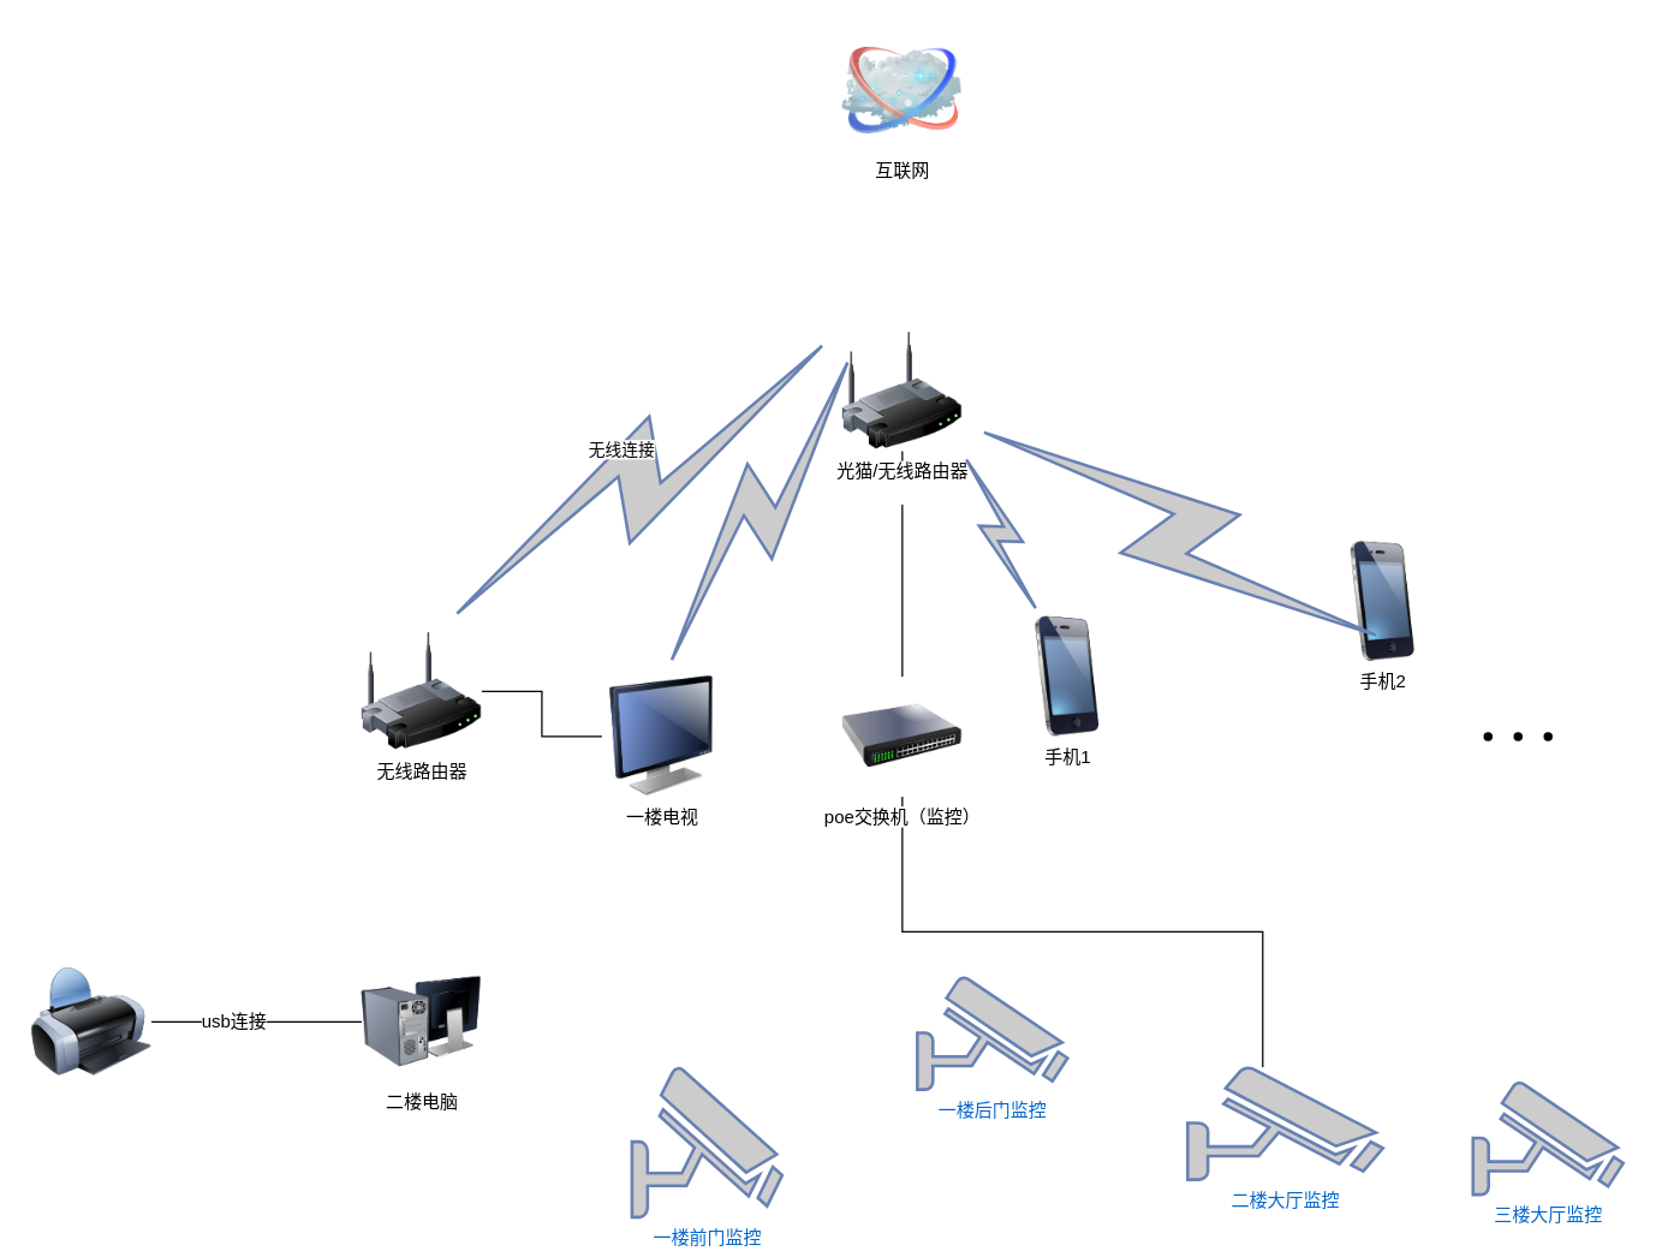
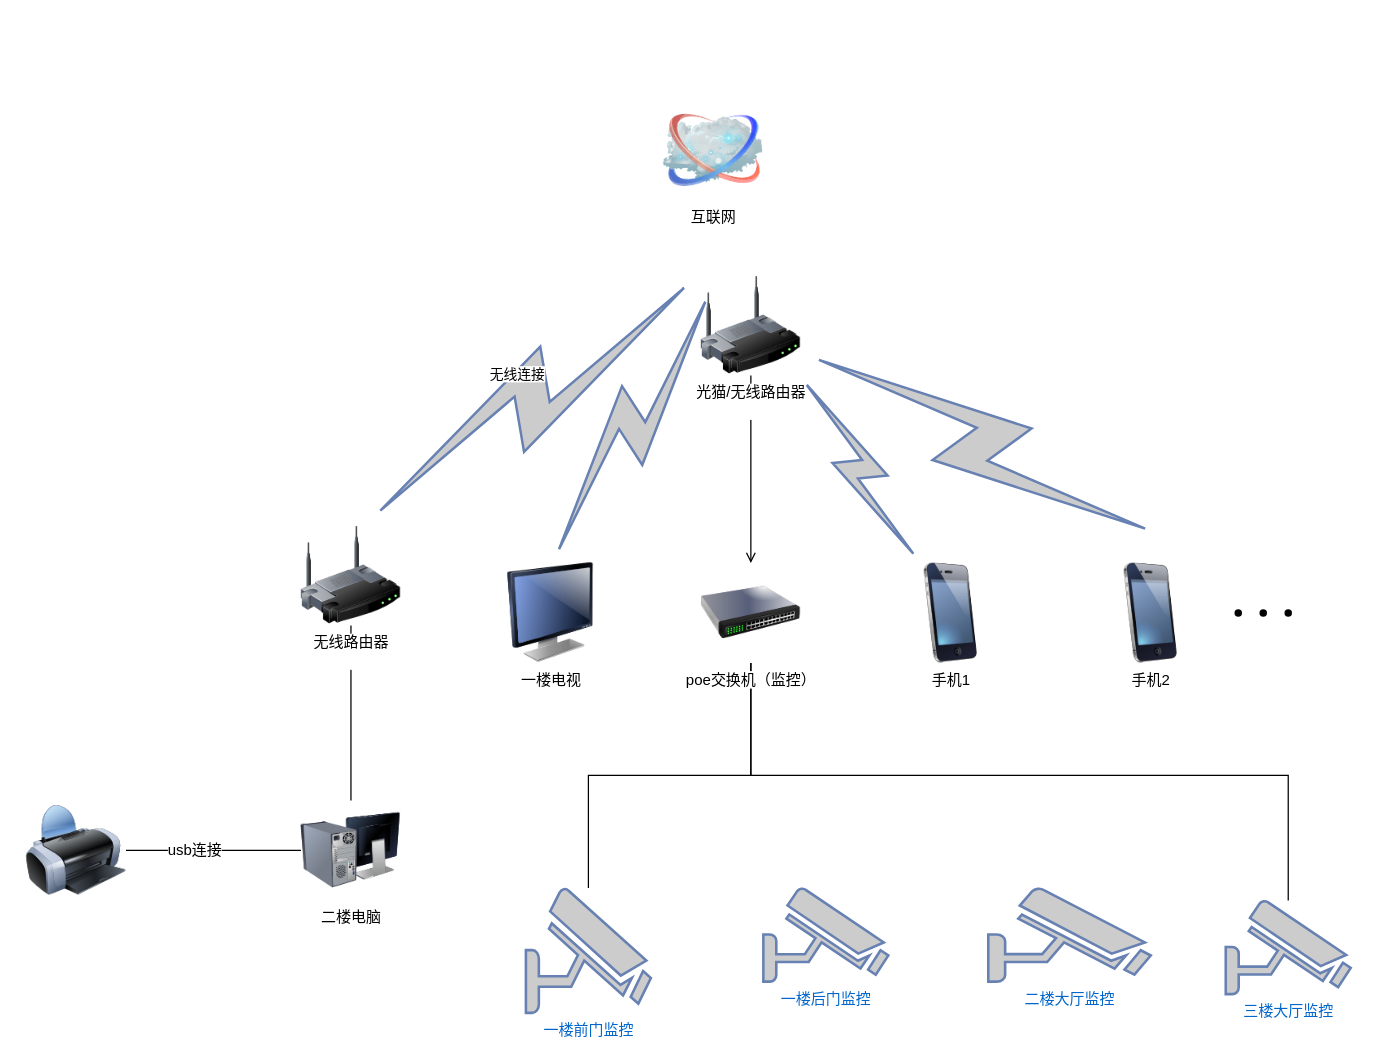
- <mxCell id="2" value="互联网&lt;div&gt;&lt;br&gt;&lt;/div&gt;" style="image;html=1;image=img/lib/clip_art/networking/Cloud_128x128.png" parent="1" vertex="1"><mxGeometry x="560" y="20" width="80" height="80" as="geometry" /></mxCell>
+ <mxCell id="2" value="互联网&lt;div&gt;&lt;br&gt;&lt;/div&gt;" style="image;html=1;image=img/lib/clip_art/networking/Cloud_128x128.png" parent="1" vertex="1"><mxGeometry x="530" y="80" width="80" height="80" as="geometry" /></mxCell>
- <mxCell id="12" value="手机2&lt;div&gt;&lt;br&gt;&lt;/div&gt;" style="image;html=1;image=img/lib/clip_art/telecommunication/iPhone_128x128.png" parent="1" vertex="1"><mxGeometry x="880" y="360" width="80" height="80" as="geometry" /></mxCell>
+ <mxCell id="12" value="手机2&lt;div&gt;&lt;br&gt;&lt;/div&gt;" style="image;html=1;image=img/lib/clip_art/telecommunication/iPhone_128x128.png" parent="1" vertex="1"><mxGeometry x="880" y="450" width="80" height="80" as="geometry" /></mxCell>
- <mxCell id="3" style="edgeStyle=orthogonalEdgeStyle;rounded=0;orthogonalLoop=1;jettySize=auto;html=1;endArrow=none;endFill=0;" parent="1" source="4" target="9" edge="1"><mxGeometry relative="1" as="geometry" /></mxCell>
+ <mxCell id="3" style="edgeStyle=orthogonalEdgeStyle;rounded=0;orthogonalLoop=1;jettySize=auto;html=1;endArrow=open;endFill=0;" parent="1" source="4" target="9" edge="1"><mxGeometry relative="1" as="geometry" /></mxCell>
- <mxCell id="11" value="手机1" style="image;html=1;image=img/lib/clip_art/telecommunication/iPhone_128x128.png" parent="1" vertex="1"><mxGeometry x="670" y="410" width="80" height="80" as="geometry" /></mxCell>
+ <mxCell id="11" value="手机1" style="image;html=1;image=img/lib/clip_art/telecommunication/iPhone_128x128.png" parent="1" vertex="1"><mxGeometry x="720" y="450" width="80" height="80" as="geometry" /></mxCell>
- <mxCell id="16" style="edgeStyle=orthogonalEdgeStyle;rounded=0;orthogonalLoop=1;jettySize=auto;html=1;endArrow=none;endFill=0;" parent="1" source="17" target="10" edge="1"><mxGeometry relative="1" as="geometry" /></mxCell>
+ <mxCell id="16" style="edgeStyle=orthogonalEdgeStyle;rounded=0;orthogonalLoop=1;jettySize=auto;html=1;endArrow=none;endFill=0;" parent="1" source="17" target="5" edge="1"><mxGeometry relative="1" as="geometry" /></mxCell>
+ <mxCell id="6" style="edgeStyle=orthogonalEdgeStyle;rounded=0;orthogonalLoop=1;jettySize=auto;html=1;endArrow=none;endFill=0;" edge="1" parent="1" source="9" target="26"><mxGeometry relative="1" as="geometry"><Array as="points"><mxPoint x="600" y="620" /><mxPoint x="470" y="620" /></Array></mxGeometry></mxCell>
+ <mxCell id="8" style="edgeStyle=orthogonalEdgeStyle;rounded=0;orthogonalLoop=1;jettySize=auto;html=1;endArrow=none;endFill=0;" edge="1" parent="1" source="9" target="27"><mxGeometry relative="1" as="geometry"><Array as="points"><mxPoint x="600" y="620" /><mxPoint x="1030" y="620" /></Array></mxGeometry></mxCell>
- <mxCell id="7" style="edgeStyle=orthogonalEdgeStyle;rounded=0;orthogonalLoop=1;jettySize=auto;html=1;endArrow=none;endFill=0;" edge="1" parent="1" source="9" target="29"><mxGeometry relative="1" as="geometry"><Array as="points"><mxPoint x="600" y="620" /><mxPoint x="840" y="620" /></Array></mxGeometry></mxCell>
- <mxCell id="28" value="一楼后门监控" style="fontColor=#0066CC;verticalAlign=top;verticalLabelPosition=bottom;labelPosition=center;align=center;html=1;outlineConnect=0;fillColor=#CCCCCC;strokeColor=#6881B3;gradientColor=none;gradientDirection=north;strokeWidth=2;shape=mxgraph.networks.security_camera;" parent="1" vertex="1"><mxGeometry x="610" y="650" width="100" height="75" as="geometry" /></mxCell>
+ <mxCell id="28" value="一楼后门监控" style="fontColor=#0066CC;verticalAlign=top;verticalLabelPosition=bottom;labelPosition=center;align=center;html=1;outlineConnect=0;fillColor=#CCCCCC;strokeColor=#6881B3;gradientColor=none;gradientDirection=north;strokeWidth=2;shape=mxgraph.networks.security_camera;" parent="1" vertex="1"><mxGeometry x="610" y="710" width="100" height="75" as="geometry" /></mxCell>
